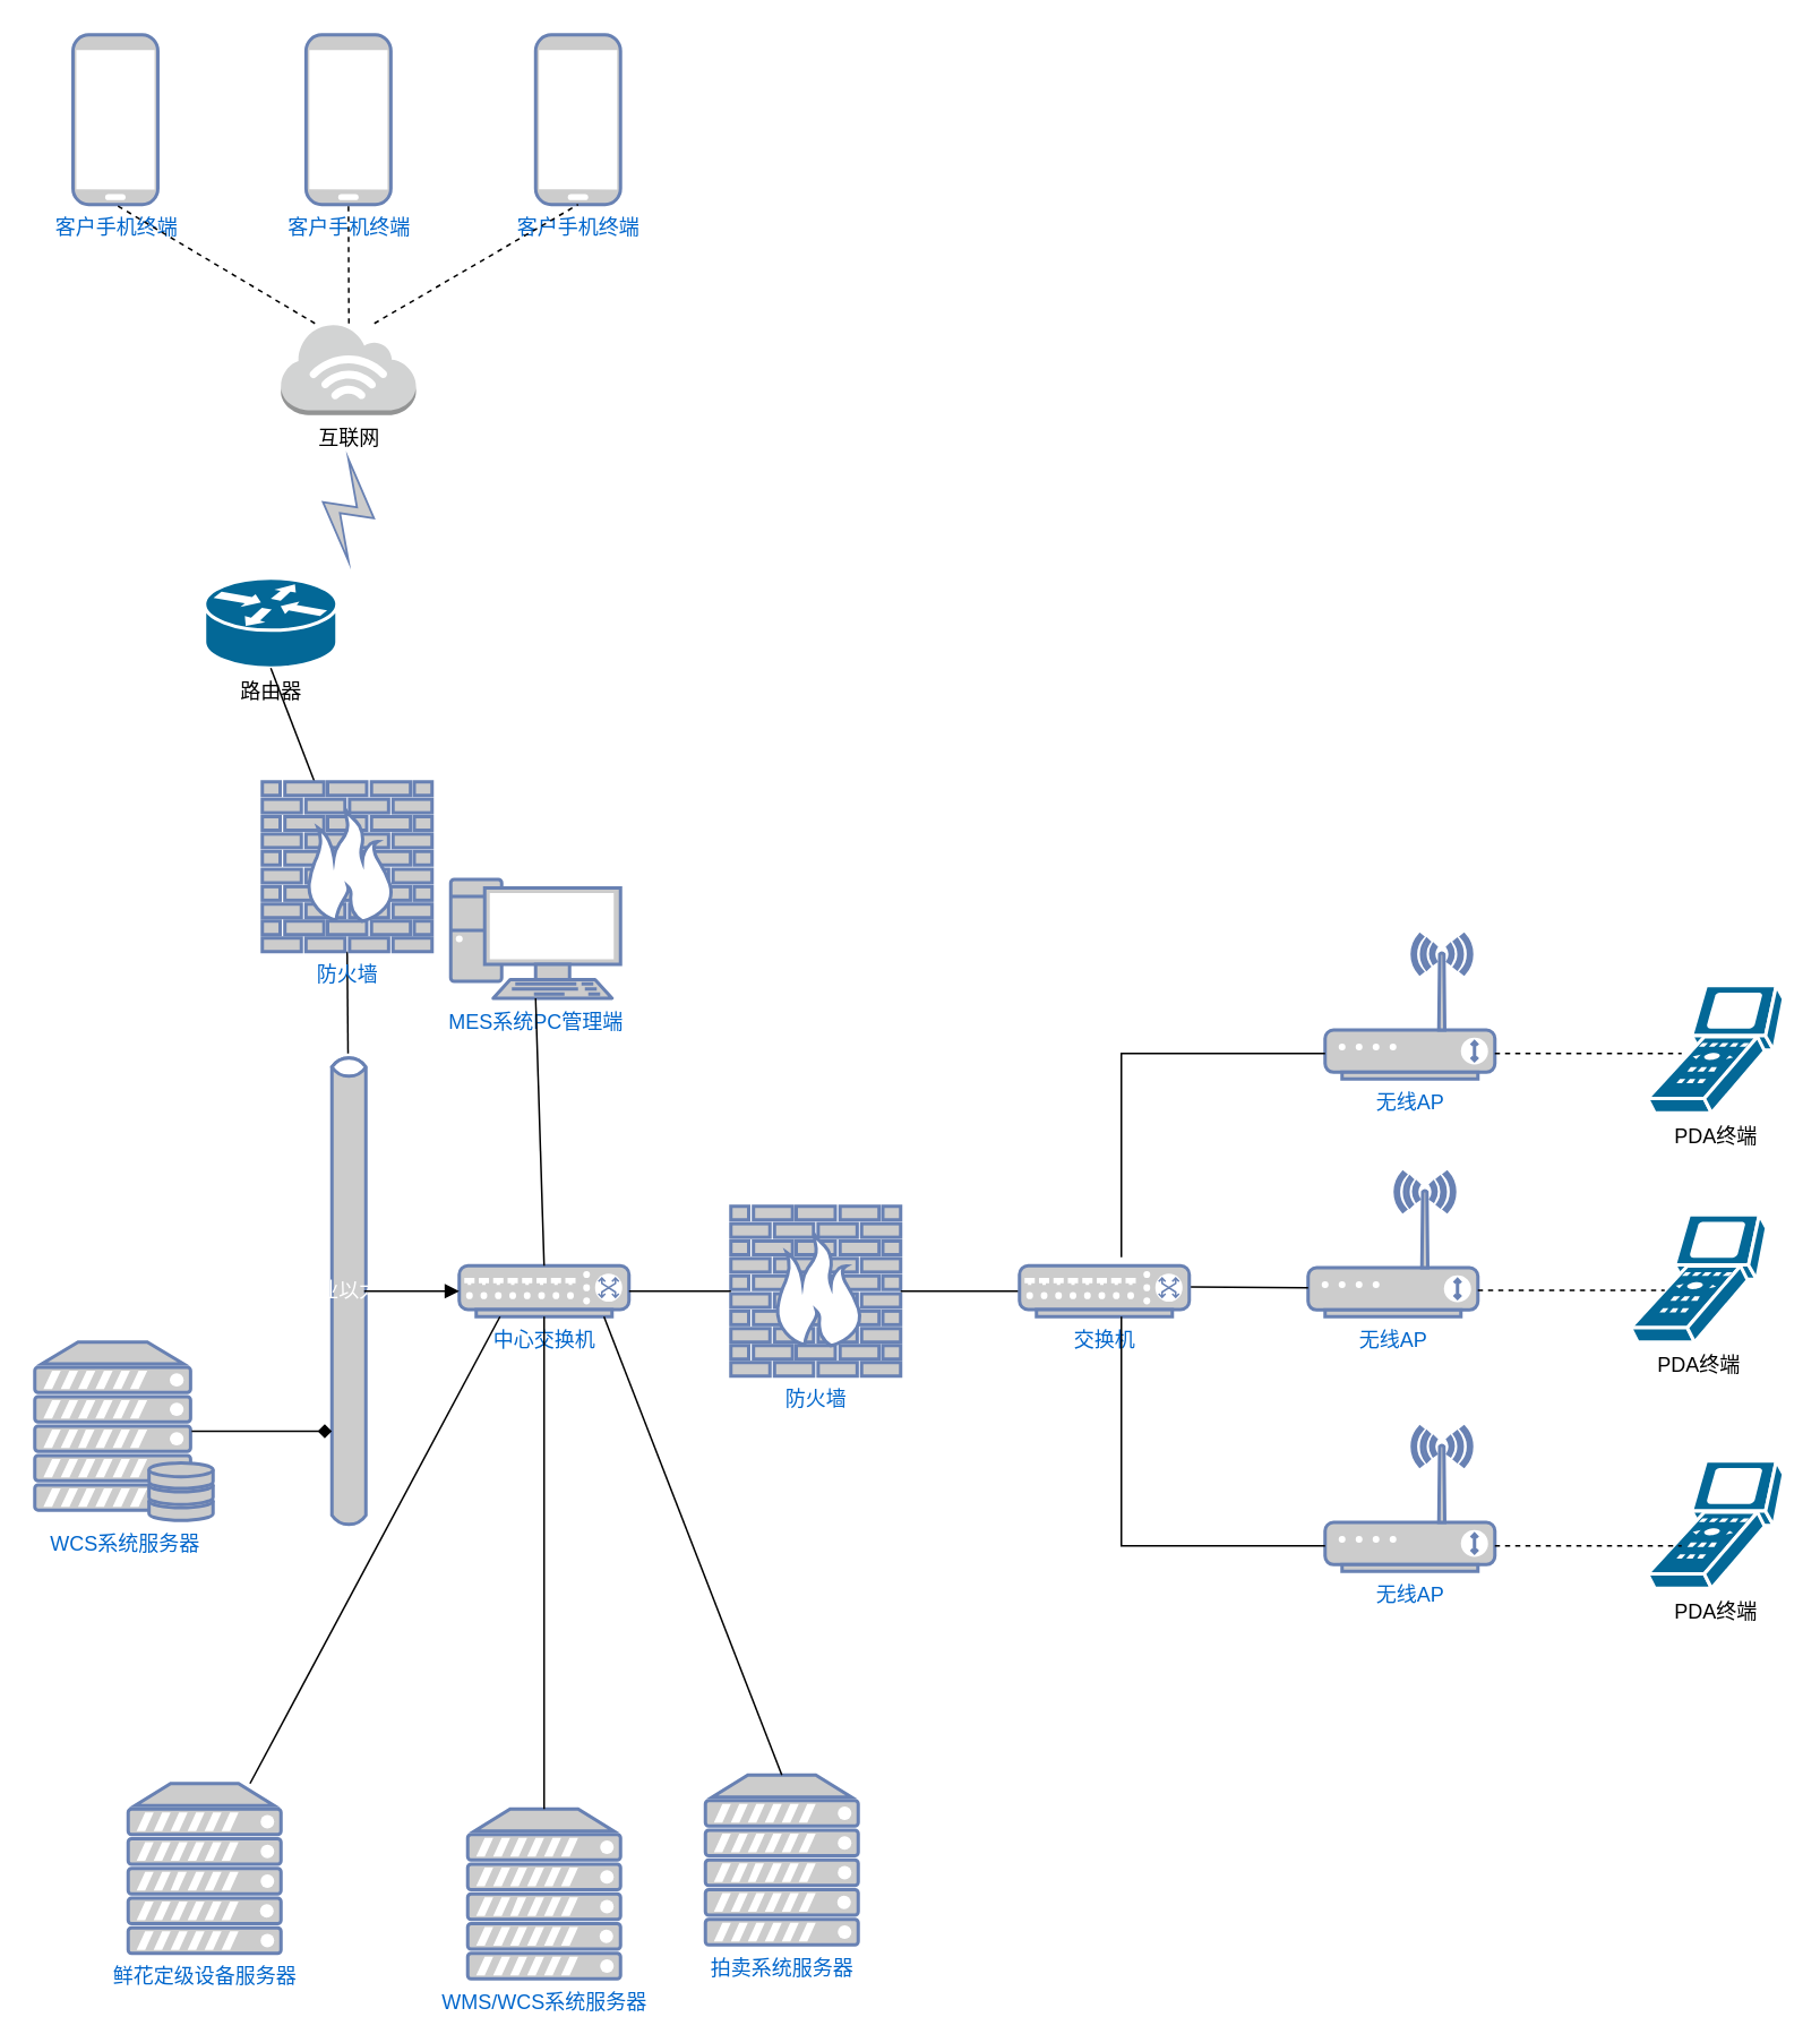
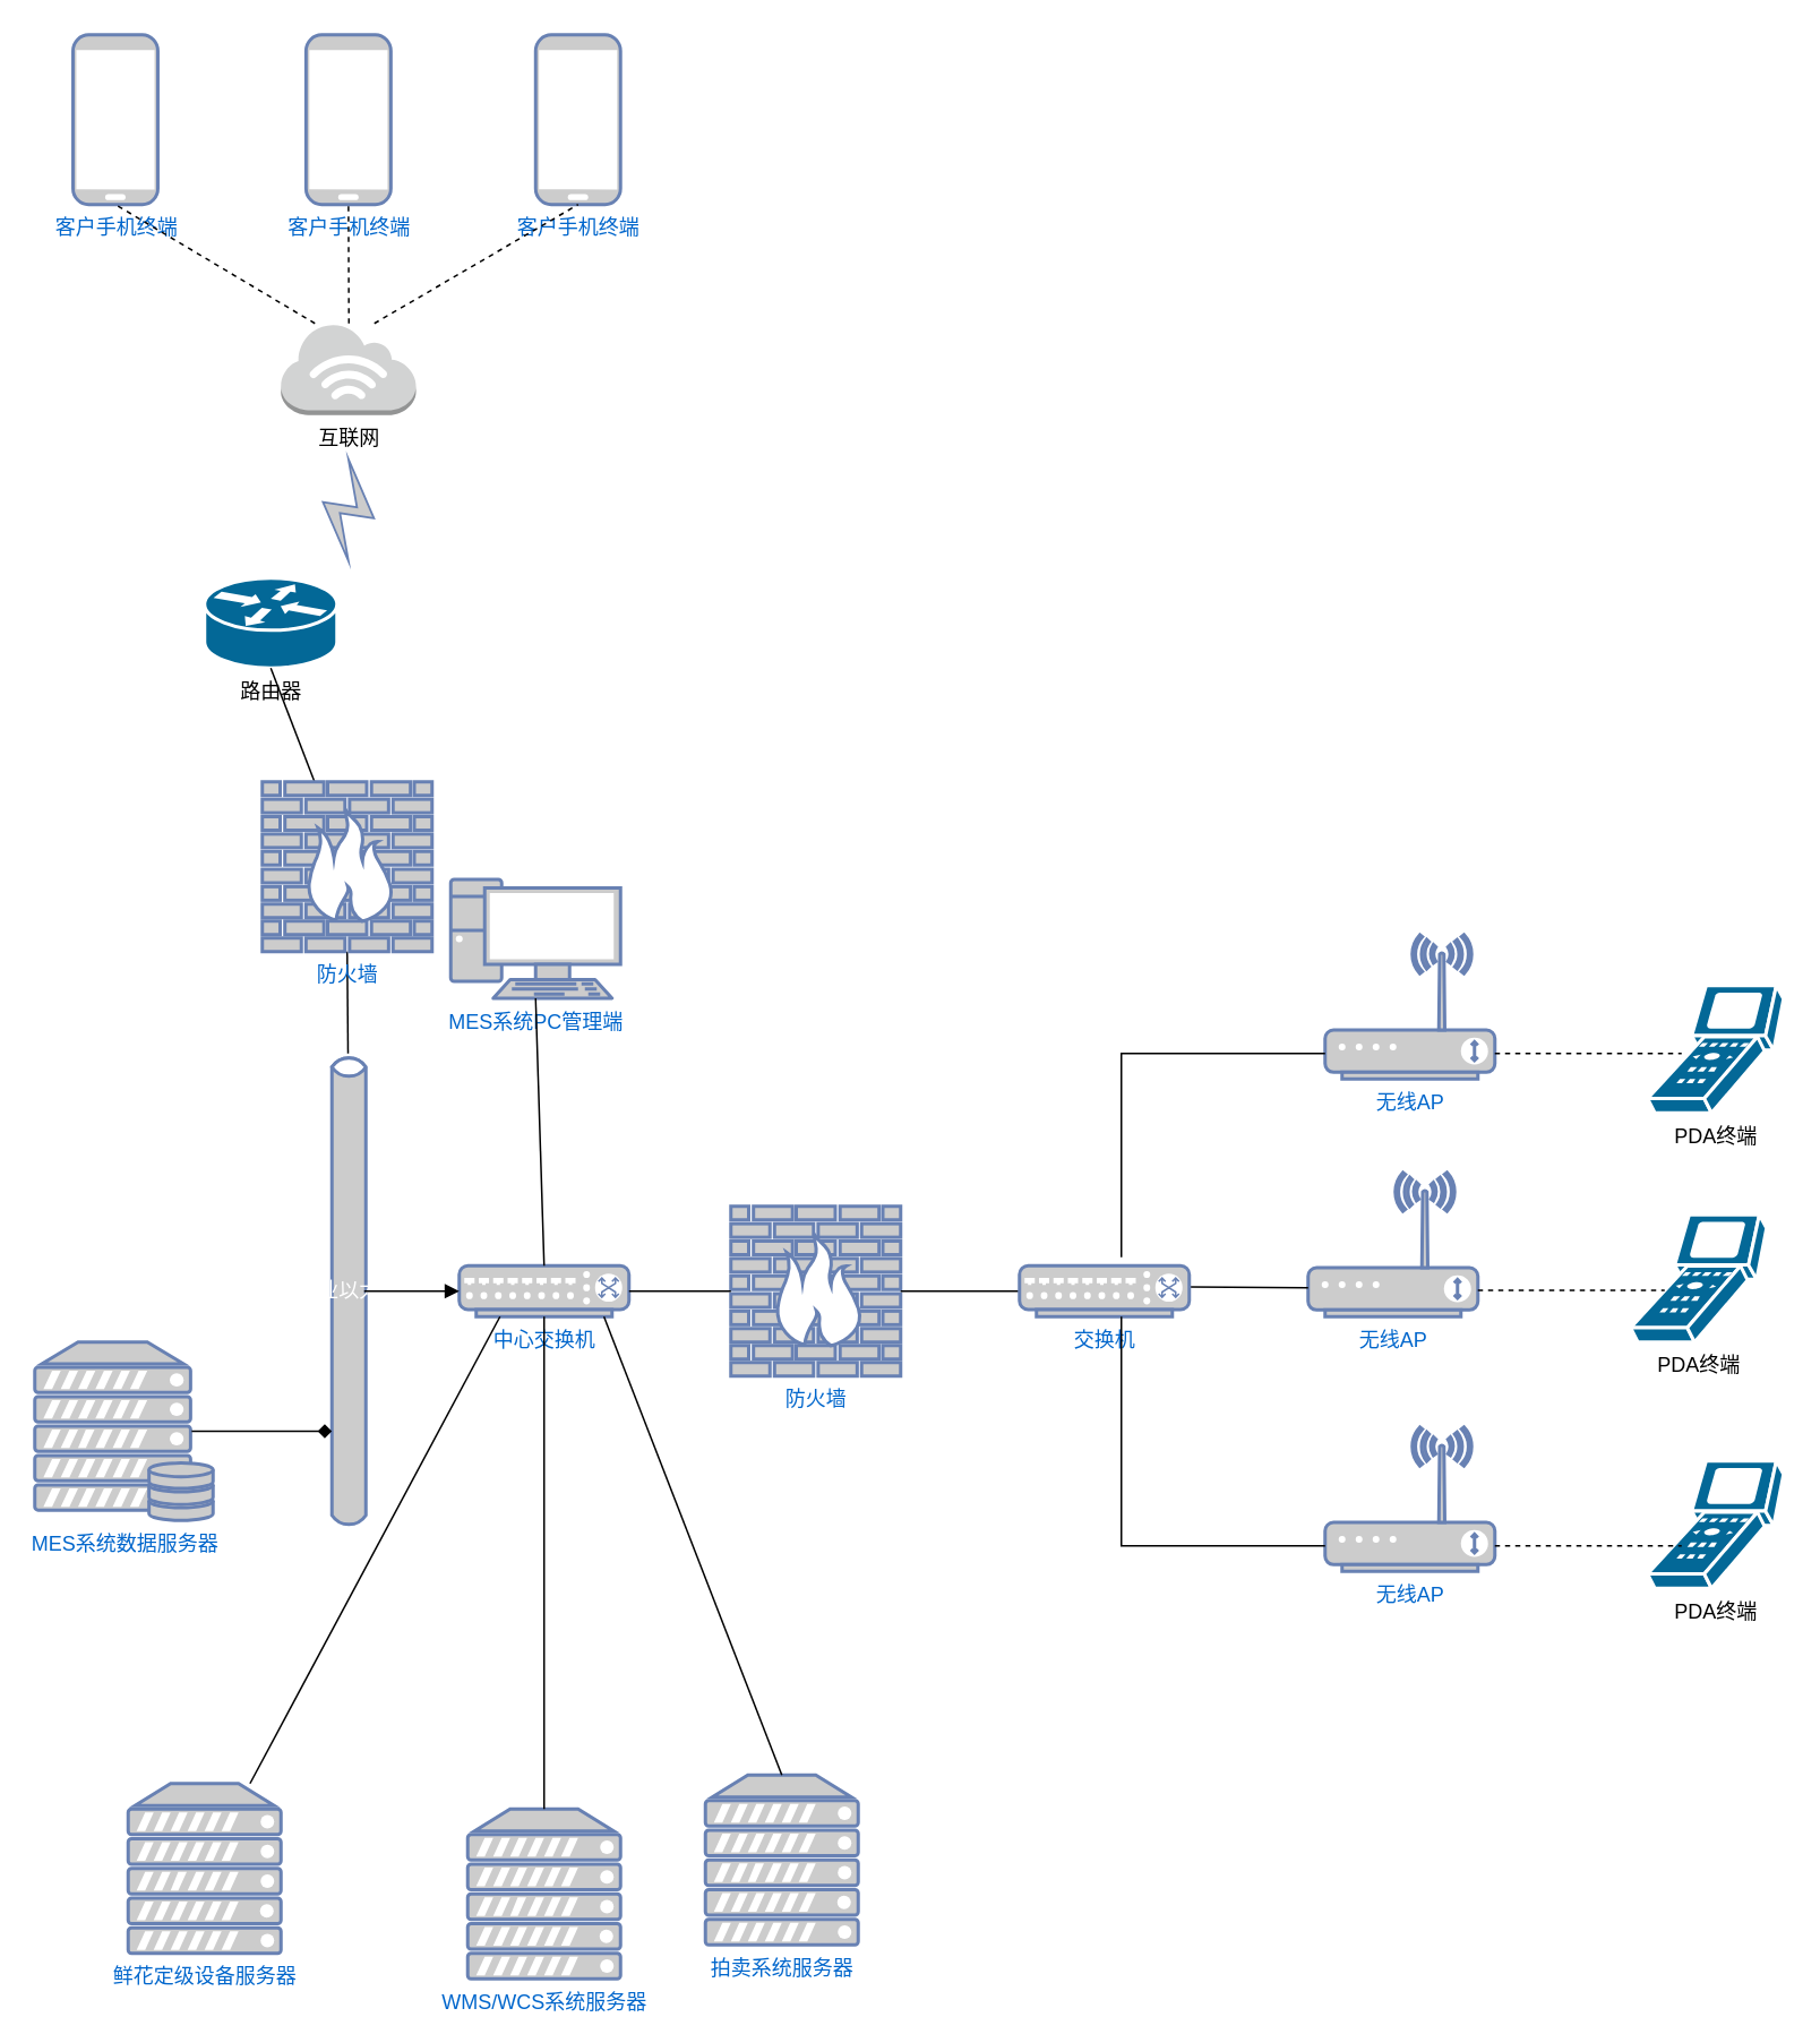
- <mxCell id="2" value="WCS系统服务器" style="fontColor=#0066CC;verticalAlign=top;verticalLabelPosition=bottom;labelPosition=center;align=center;html=1;outlineConnect=0;fillColor=#CCCCCC;strokeColor=#6881B3;gradientColor=none;gradientDirection=north;strokeWidth=2;shape=mxgraph.networks.server_storage;" vertex="1" parent="1"><mxGeometry x="20" y="790" width="105" height="105" as="geometry" /></mxCell>
+ <mxCell id="2" value="MES系统数据服务器" style="fontColor=#0066CC;verticalAlign=top;verticalLabelPosition=bottom;labelPosition=center;align=center;html=1;outlineConnect=0;fillColor=#CCCCCC;strokeColor=#6881B3;gradientColor=none;gradientDirection=north;strokeWidth=2;shape=mxgraph.networks.server_storage;" vertex="1" parent="1"><mxGeometry x="20" y="790" width="105" height="105" as="geometry" /></mxCell>
